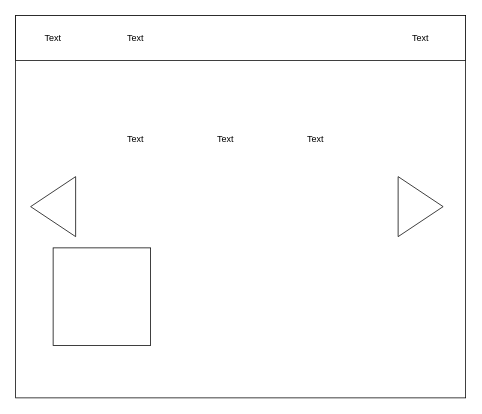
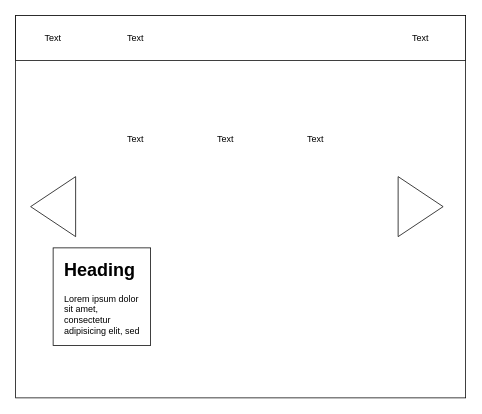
+ <mxCell id="13" value="&lt;h1&gt;Heading&lt;/h1&gt;&lt;p&gt;Lorem ipsum dolor sit amet, consectetur adipisicing elit, sed do eiusmod tempor incididunt ut labore et dolore magna aliqua.&lt;/p&gt;" style="text;html=1;strokeColor=none;fillColor=none;spacing=5;spacingTop=-20;whiteSpace=wrap;overflow=hidden;rounded=0;" vertex="1" parent="1"><mxGeometry x="80" y="340" width="110" height="110" as="geometry" /></mxCell>
